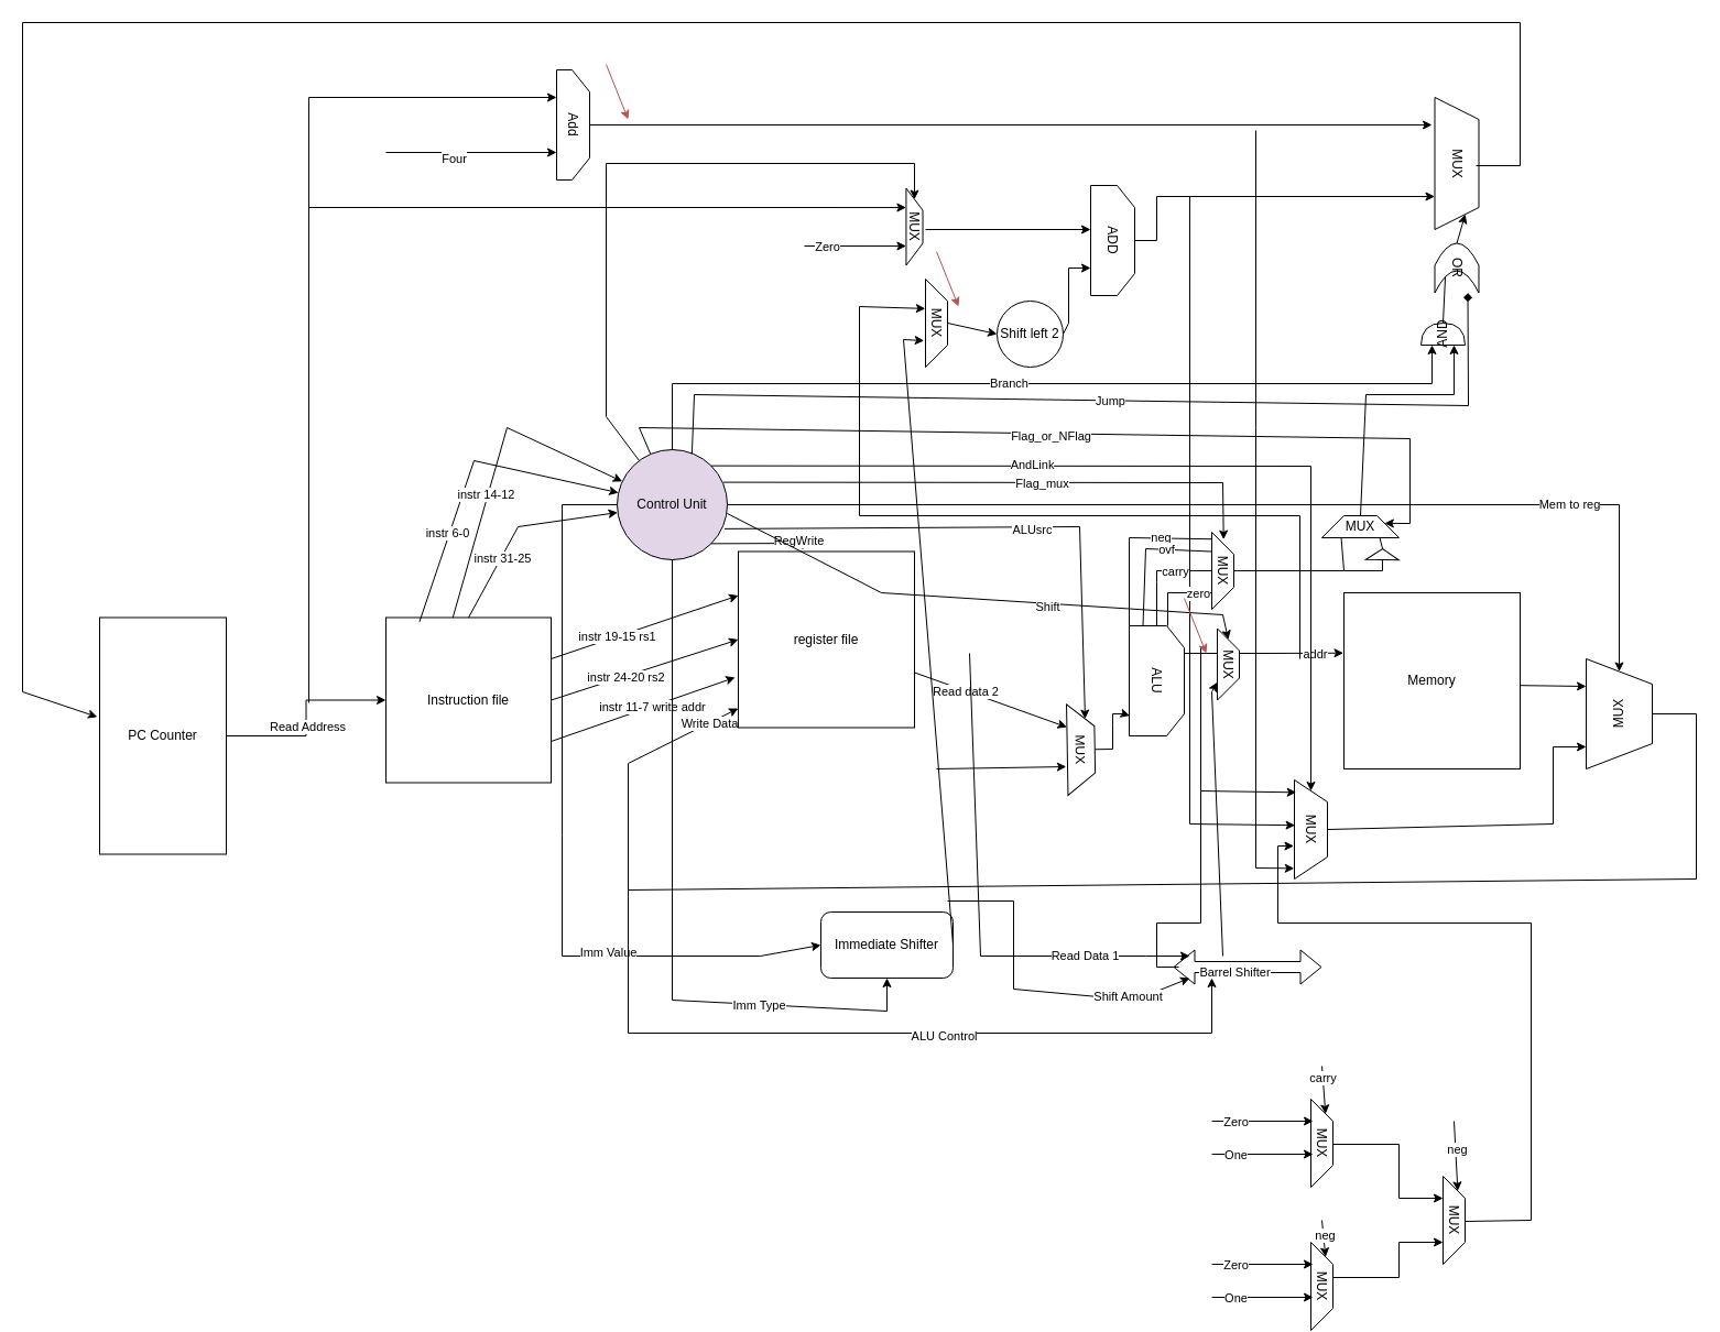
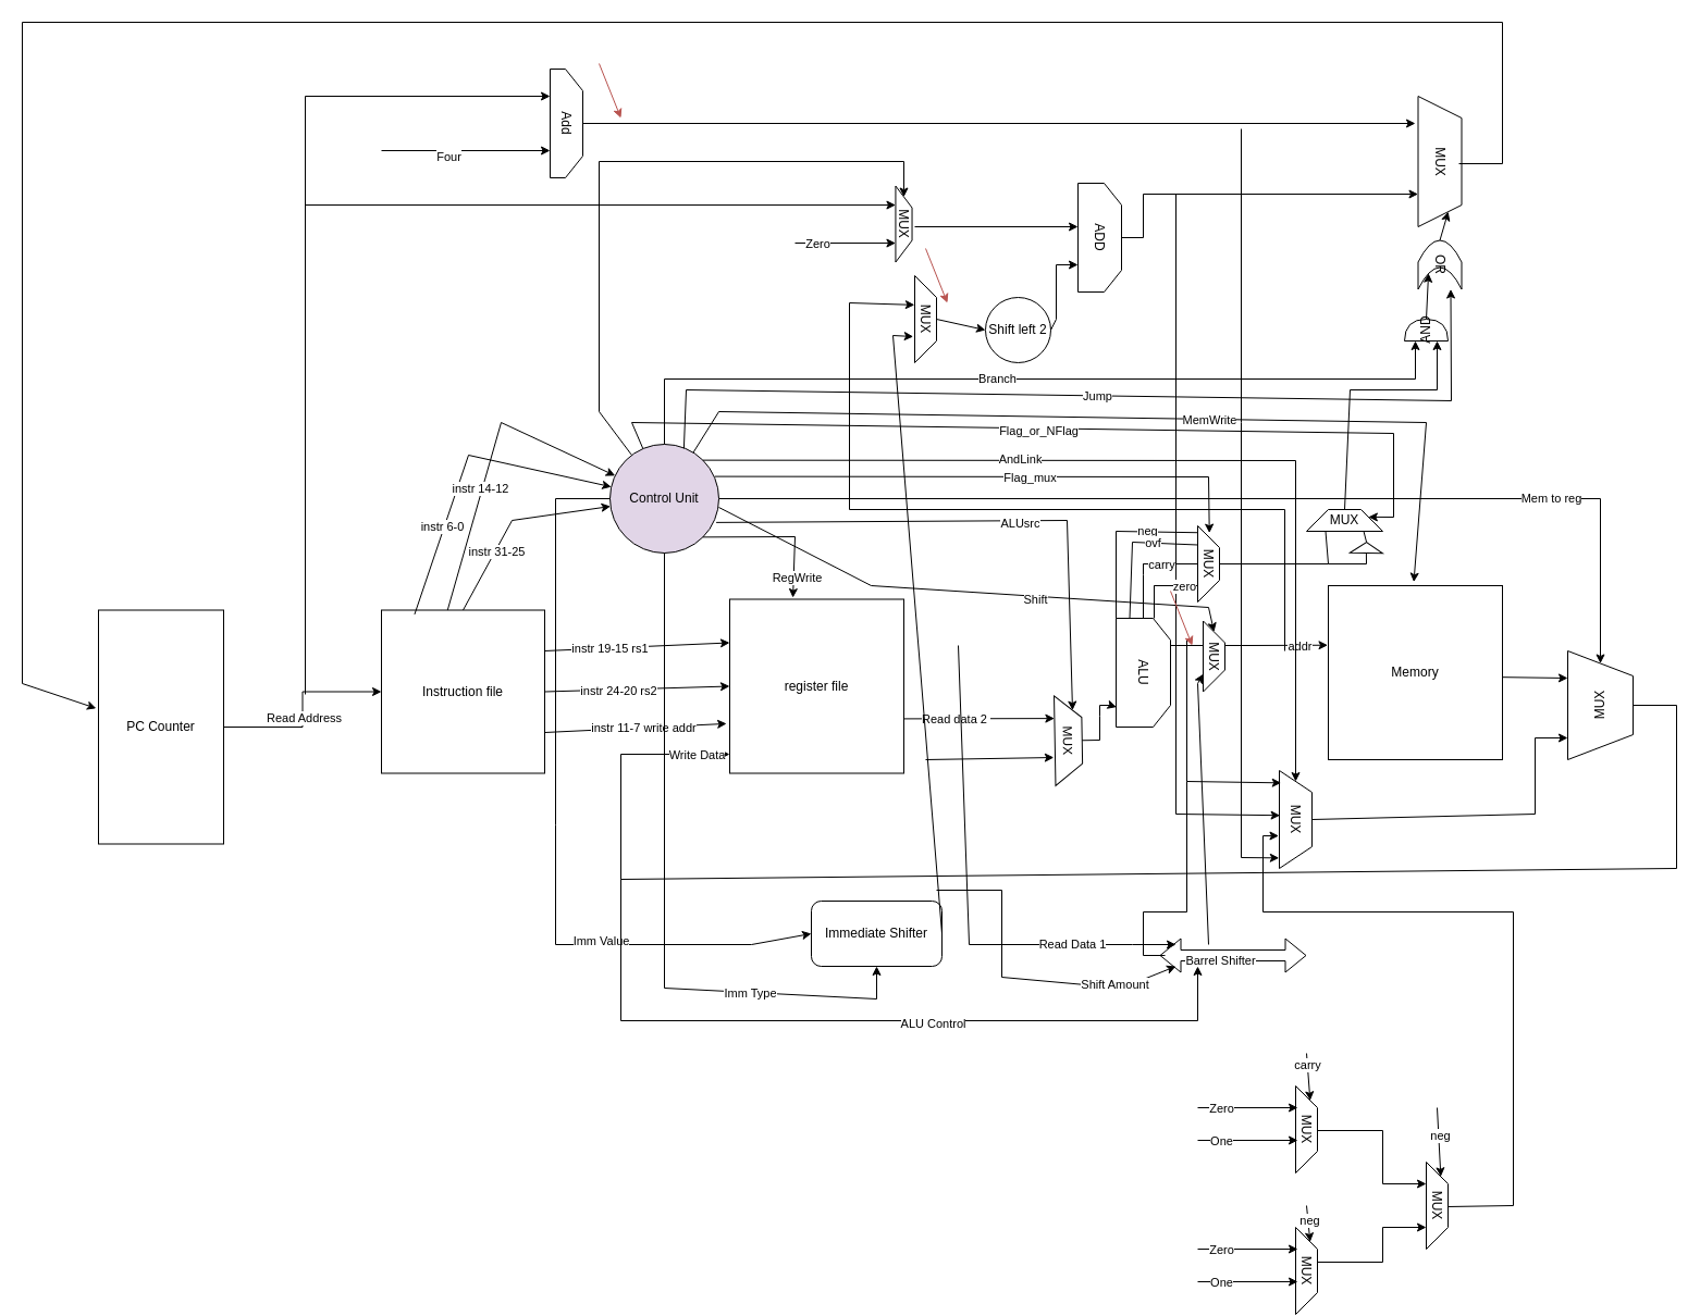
- <mxCell id="32" value="" style="endArrow=none;html=1;rounded=0;exitX=1;exitY=0.5;exitDx=0;exitDy=0;exitPerimeter=0;entryX=0.673;entryY=0.761;entryDx=0;entryDy=0;entryPerimeter=0;" parent="1" source="60" target="54" edge="1"><mxGeometry width="50" height="50" relative="1" as="geometry"><mxPoint x="1150" y="418.2" as="sourcePoint" /><mxPoint x="1189" y="370" as="targetPoint" /><Array as="points" /></mxGeometry></mxCell>
+ <mxCell id="32" value="" style="endArrow=classic;html=1;rounded=0;exitX=1;exitY=0.5;exitDx=0;exitDy=0;exitPerimeter=0;entryX=0.673;entryY=0.761;entryDx=0;entryDy=0;entryPerimeter=0;" parent="1" source="60" target="54" edge="1"><mxGeometry width="50" height="50" relative="1" as="geometry"><mxPoint x="1150" y="418.2" as="sourcePoint" /><mxPoint x="1189" y="370" as="targetPoint" /><Array as="points" /></mxGeometry></mxCell>
- <mxCell id="80" value="" style="endArrow=diamond;html=1;rounded=0;entryX=1;entryY=0.25;entryDx=0;entryDy=0;exitX=0.679;exitY=0.039;exitDx=0;exitDy=0;exitPerimeter=0;" parent="1" source="33" target="54" edge="1"><mxGeometry width="50" height="50" relative="1" as="geometry"><mxPoint x="630" y="398" as="sourcePoint" /><mxPoint x="1030" y="348" as="targetPoint" /><Array as="points"><mxPoint x="630" y="358" /><mxPoint x="1333" y="368" /></Array></mxGeometry></mxCell>
+ <mxCell id="80" value="" style="endArrow=classic;html=1;rounded=0;entryX=1;entryY=0.25;entryDx=0;entryDy=0;exitX=0.679;exitY=0.039;exitDx=0;exitDy=0;exitPerimeter=0;" parent="1" source="33" target="54" edge="1"><mxGeometry width="50" height="50" relative="1" as="geometry"><mxPoint x="630" y="398" as="sourcePoint" /><mxPoint x="1030" y="348" as="targetPoint" /><Array as="points"><mxPoint x="630" y="358" /><mxPoint x="1333" y="368" /></Array></mxGeometry></mxCell>
+ <mxCell id="93" value="" style="endArrow=classic;html=1;rounded=0;entryX=0.491;entryY=-0.021;entryDx=0;entryDy=0;entryPerimeter=0;" parent="1" source="33" target="6" edge="1"><mxGeometry width="50" height="50" relative="1" as="geometry"><mxPoint x="430" y="428" as="sourcePoint" /><mxPoint x="1331.143" y="388" as="targetPoint" /><Array as="points"><mxPoint x="660" y="378" /><mxPoint x="1310" y="388" /></Array></mxGeometry></mxCell>
+ <mxCell id="94" value="MemWrite" style="edgeLabel;html=1;align=center;verticalAlign=middle;resizable=0;points=[];" parent="93" vertex="1" connectable="0"><mxGeometry x="0.176" y="-1" relative="1" as="geometry"><mxPoint as="offset" /></mxGeometry></mxCell>
- <mxCell id="2" value="register file" style="whiteSpace=wrap;html=1;aspect=fixed;" parent="1" vertex="1"><mxGeometry x="670" y="500.5" width="160" height="160" as="geometry" /></mxCell>
+ <mxCell id="2" value="register file" style="whiteSpace=wrap;html=1;aspect=fixed;" parent="1" vertex="1"><mxGeometry x="670" y="550.5" width="160" height="160" as="geometry" /></mxCell>
